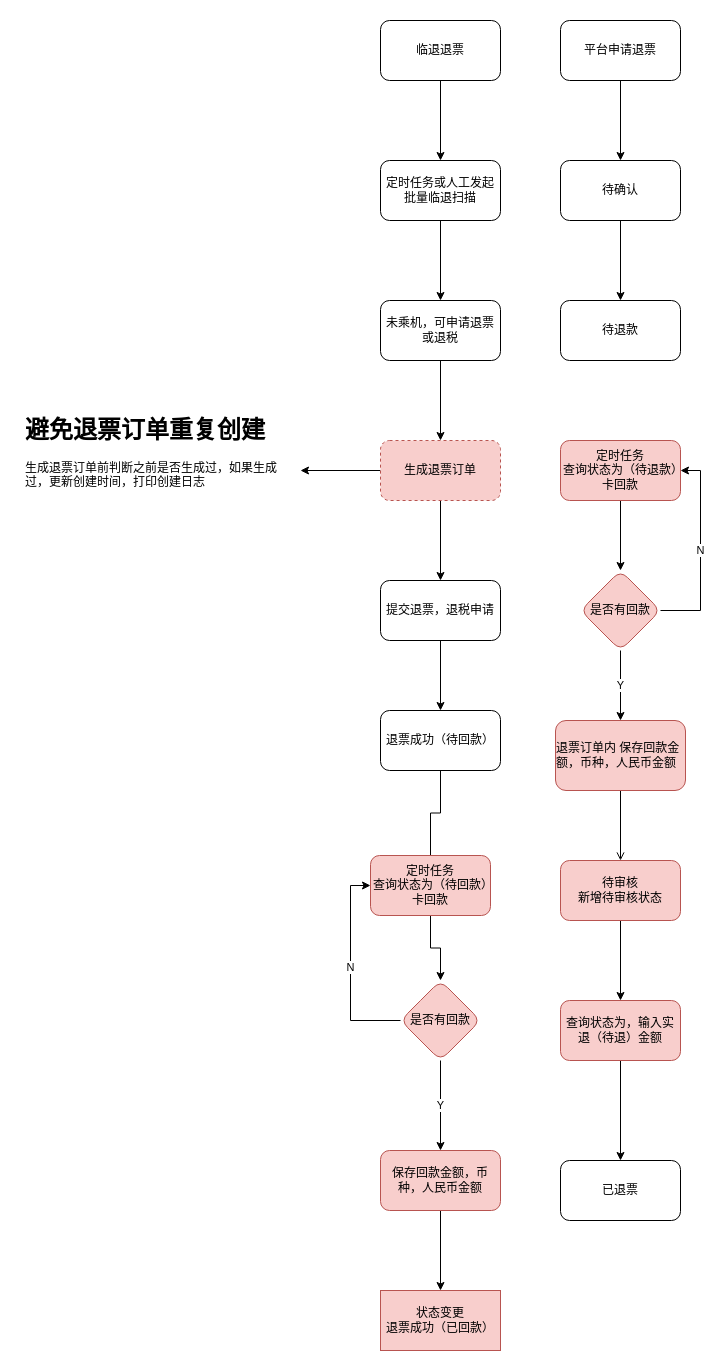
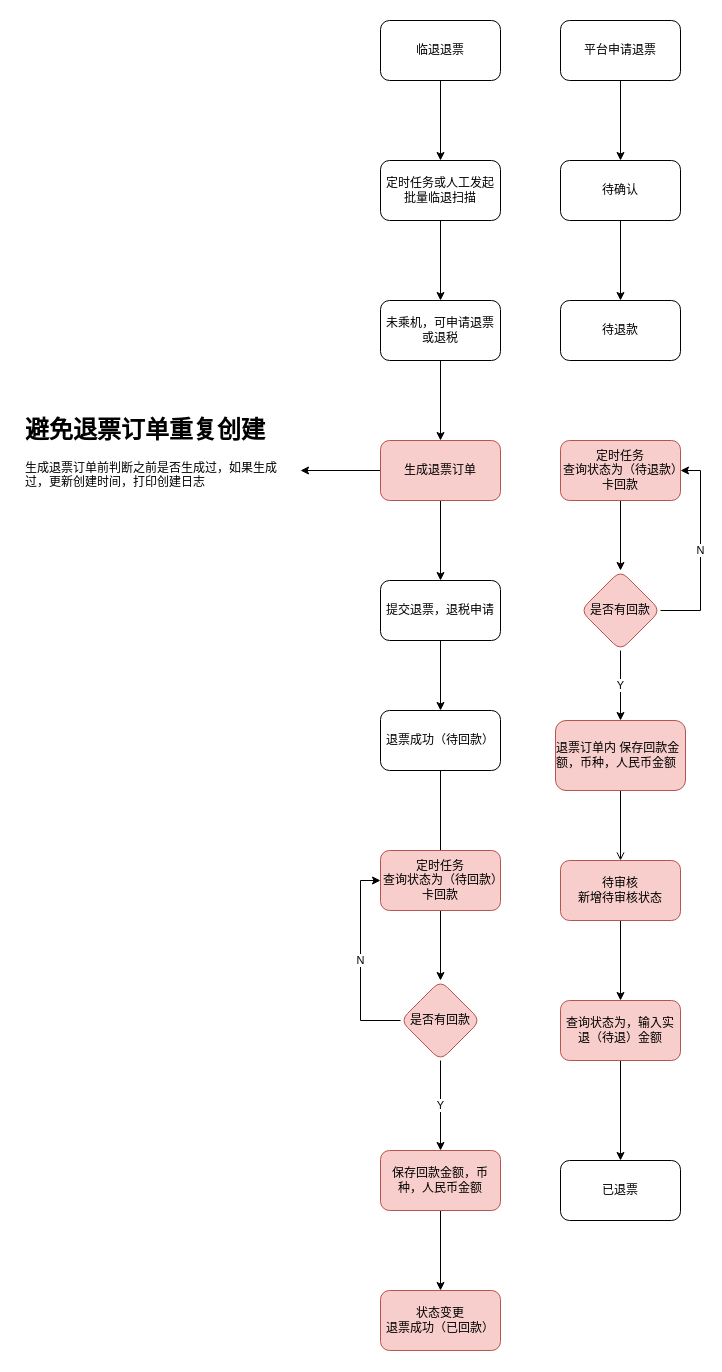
- <mxCell id="39" value="生成退票订单" style="whiteSpace=wrap;html=1;rounded=1;fillColor=#f8cecc;strokeColor=#b85450;dashed=1;" vertex="1" parent="1"><mxGeometry x="380" y="440" width="120" height="60" as="geometry" /></mxCell>
+ <mxCell id="39" value="生成退票订单" style="whiteSpace=wrap;html=1;rounded=1;fillColor=#f8cecc;strokeColor=#b85450;" vertex="1" parent="1"><mxGeometry x="380" y="440" width="120" height="60" as="geometry" /></mxCell>
- <mxCell id="18" value="定时任务&lt;br&gt;查询状态为（待回款）卡回款" style="whiteSpace=wrap;html=1;rounded=1;fillColor=#f8cecc;strokeColor=#b85450;" vertex="1" parent="1"><mxGeometry x="370" y="855" width="120" height="60" as="geometry" /></mxCell>
+ <mxCell id="18" value="定时任务&lt;br&gt;查询状态为（待回款）卡回款" style="whiteSpace=wrap;html=1;rounded=1;fillColor=#f8cecc;strokeColor=#b85450;" vertex="1" parent="1"><mxGeometry x="380" y="850" width="120" height="60" as="geometry" /></mxCell>
- <mxCell id="24" value="状态变更&lt;br&gt;退票成功（已回款）" style="whiteSpace=wrap;html=1;fillColor=#f8cecc;strokeColor=#b85450;rounded=0;" vertex="1" parent="1"><mxGeometry x="380" y="1290" width="120" height="60" as="geometry" /></mxCell>
+ <mxCell id="24" value="状态变更&lt;br&gt;退票成功（已回款）" style="whiteSpace=wrap;html=1;fillColor=#f8cecc;strokeColor=#b85450;rounded=1;" vertex="1" parent="1"><mxGeometry x="380" y="1290" width="120" height="60" as="geometry" /></mxCell>
